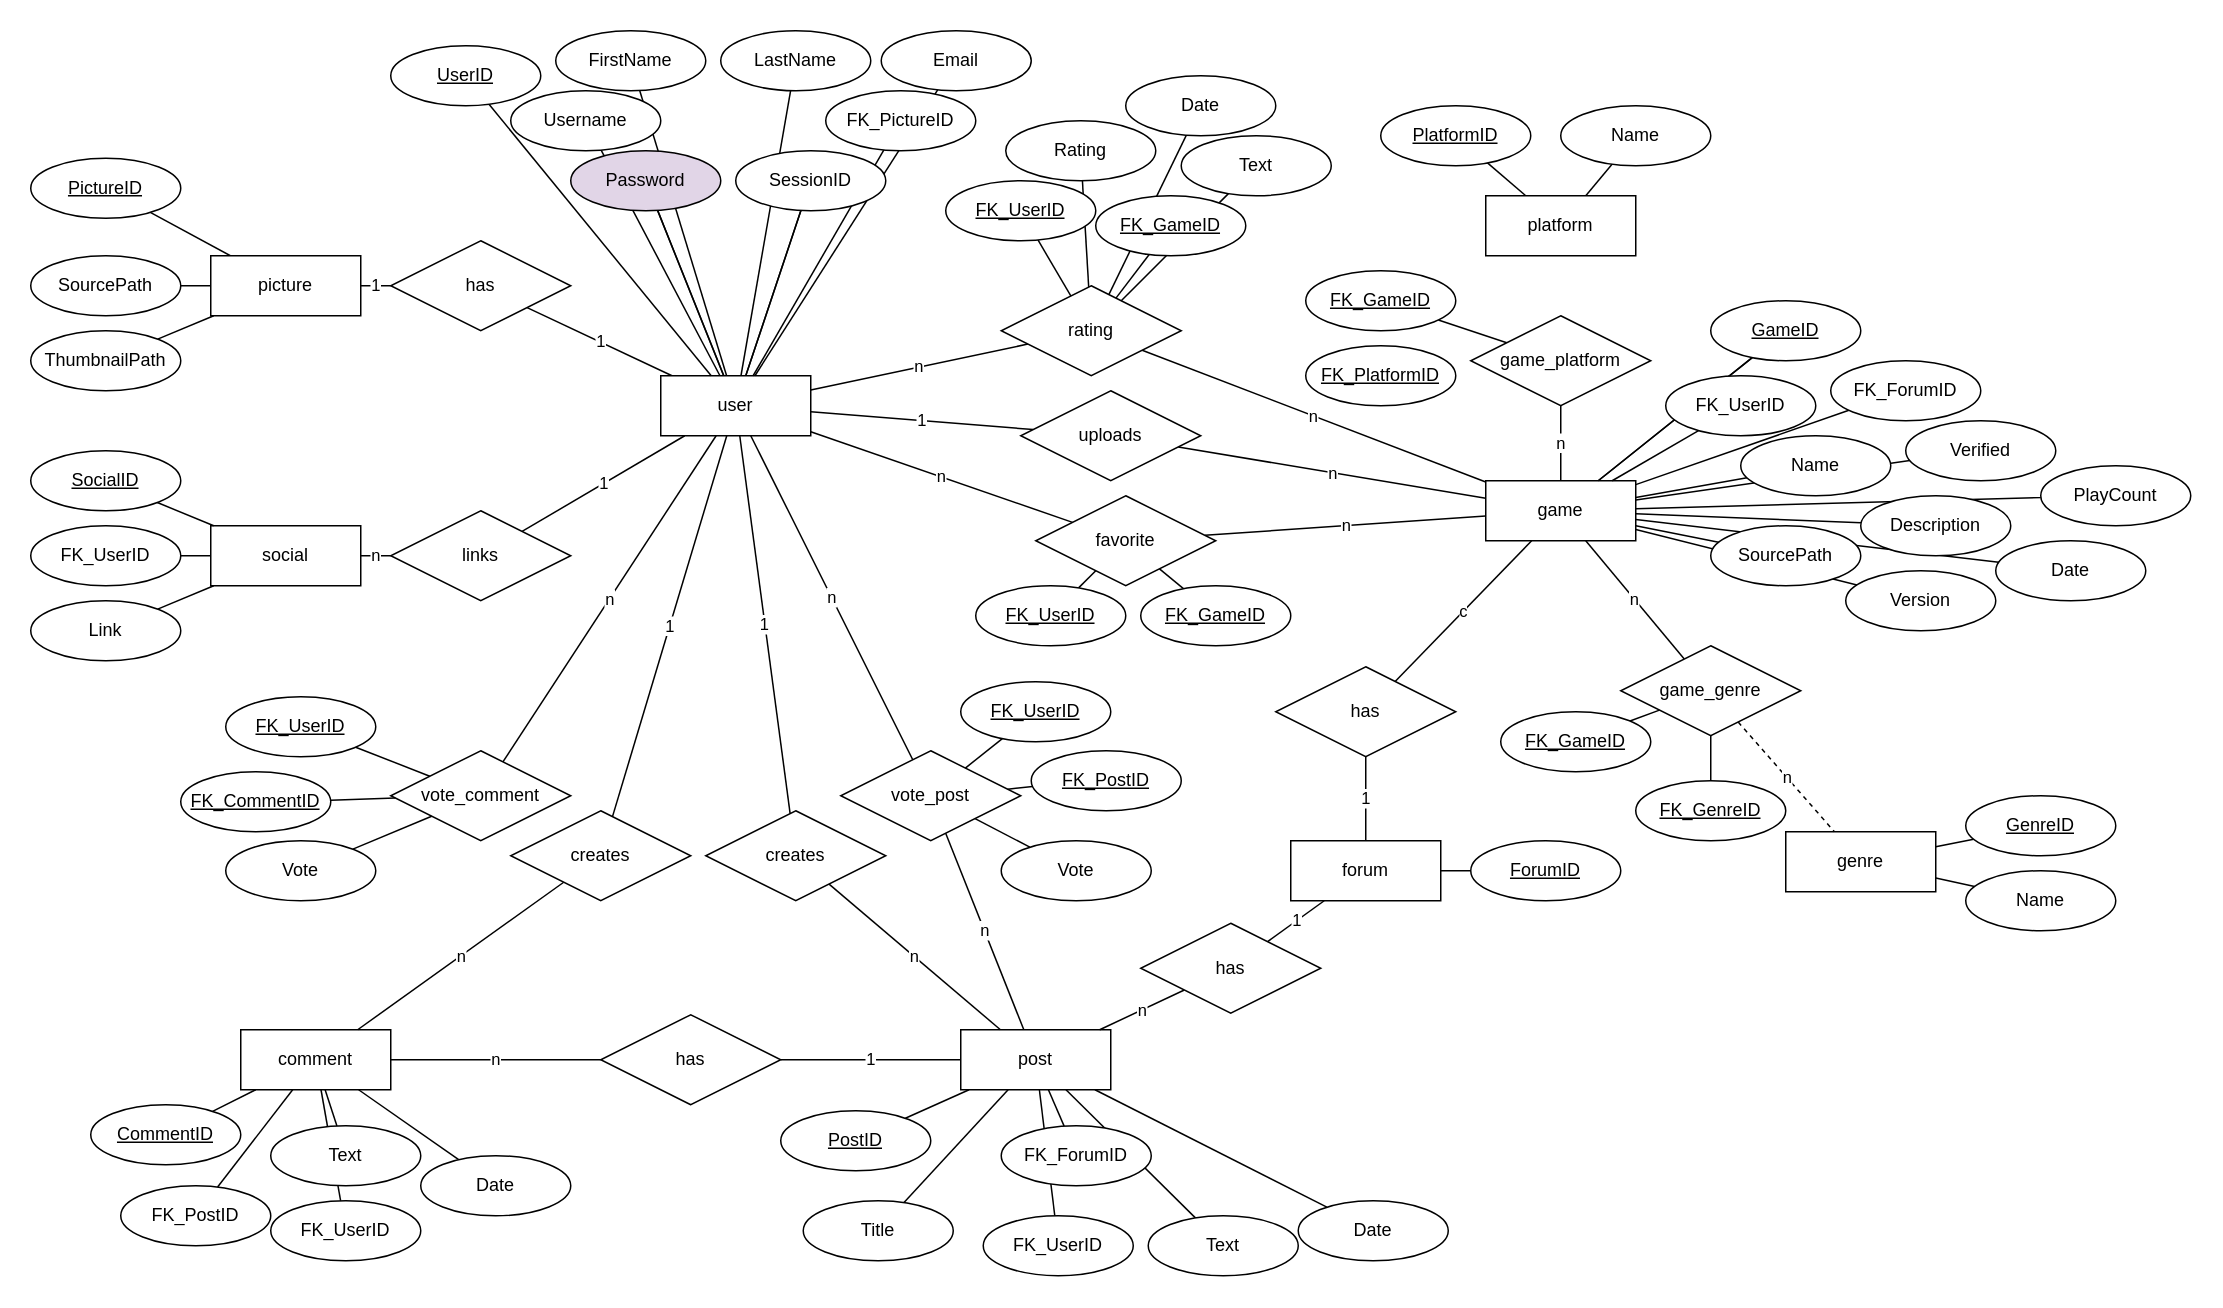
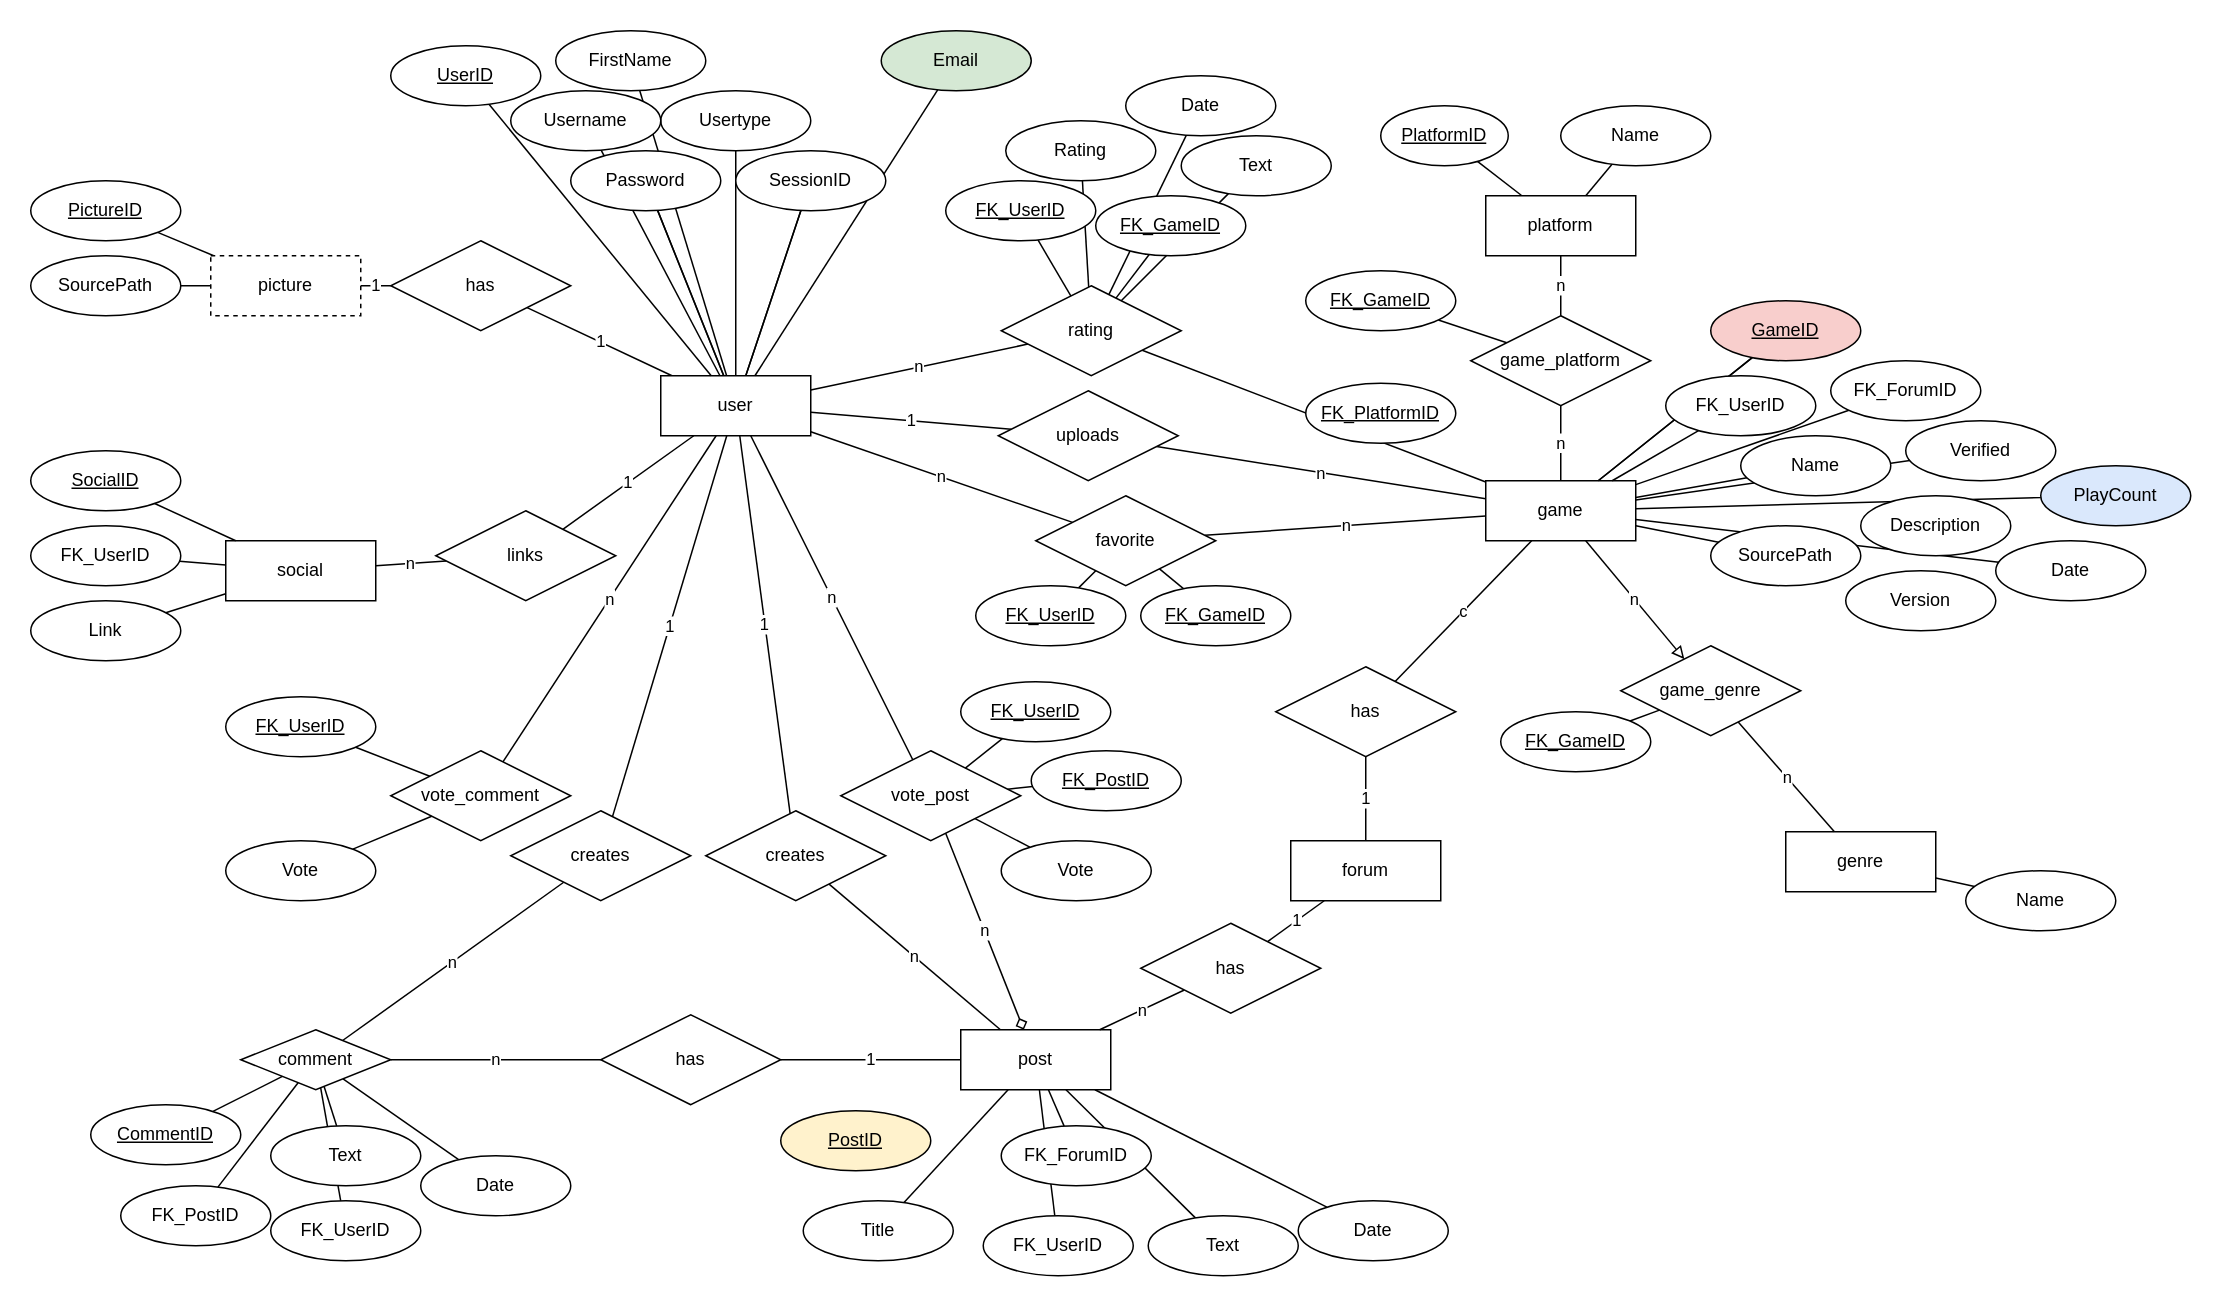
- <mxCell id="74" value="LastName" style="ellipse;whiteSpace=wrap;html=1;align=center;" vertex="1" parent="1"><mxGeometry x="480" y="20" width="100" height="40" as="geometry" /></mxCell>
- <mxCell id="70" value="Email" style="ellipse;whiteSpace=wrap;html=1;align=center;" vertex="1" parent="1"><mxGeometry x="587" y="20" width="100" height="40" as="geometry" /></mxCell>
+ <mxCell id="70" value="Email" style="ellipse;whiteSpace=wrap;html=1;align=center;fillColor=#d5e8d4;" vertex="1" parent="1"><mxGeometry x="587" y="20" width="100" height="40" as="geometry" /></mxCell>
+ <mxCell id="165" value="Usertype" style="ellipse;whiteSpace=wrap;html=1;align=center;" vertex="1" parent="1"><mxGeometry x="440" width="100" height="40" as="geometry" y="60" /></mxCell>
- <mxCell id="158" value="FK_PictureID" style="ellipse;whiteSpace=wrap;html=1;align=center;" vertex="1" parent="1"><mxGeometry x="550" width="100" height="40" as="geometry" y="60" /></mxCell>
- <mxCell id="80" value="PlatformID" style="ellipse;whiteSpace=wrap;html=1;align=center;fontStyle=4;" vertex="1" parent="1"><mxGeometry x="920" y="70" width="100" height="40" as="geometry" /></mxCell>
+ <mxCell id="80" value="PlatformID" style="ellipse;whiteSpace=wrap;html=1;align=center;fontStyle=4;" vertex="1" parent="1"><mxGeometry x="920" y="70" width="85" height="40" as="geometry" /></mxCell>
- <mxCell id="168" value="Password" style="ellipse;whiteSpace=wrap;html=1;align=center;fillColor=#e1d5e7;" vertex="1" parent="1"><mxGeometry x="380" y="100" width="100" height="40" as="geometry" /></mxCell>
+ <mxCell id="168" value="Password" style="ellipse;whiteSpace=wrap;html=1;align=center;" vertex="1" parent="1"><mxGeometry x="380" y="100" width="100" height="40" as="geometry" /></mxCell>
- <mxCell id="81" value="PictureID" style="ellipse;whiteSpace=wrap;html=1;align=center;fontStyle=4;" vertex="1" parent="1"><mxGeometry x="20" y="105" width="100" height="40" as="geometry" /></mxCell>
+ <mxCell id="81" value="PictureID" style="ellipse;whiteSpace=wrap;html=1;align=center;fontStyle=4;" vertex="1" parent="1"><mxGeometry x="20" y="120" width="100" height="40" as="geometry" /></mxCell>
+ <mxCell id="75" style="edgeStyle=none;rounded=0;orthogonalLoop=1;jettySize=auto;html=1;endArrow=none;endFill=0;" edge="1" parent="1" source="165" target="18"><mxGeometry relative="1" as="geometry" /></mxCell>
- <mxCell id="67" style="edgeStyle=none;rounded=0;orthogonalLoop=1;jettySize=auto;html=1;endArrow=none;endFill=0;" edge="1" parent="1" source="158" target="18"><mxGeometry relative="1" as="geometry" /></mxCell>
- <mxCell id="23" value="picture" style="whiteSpace=wrap;html=1;align=center;" vertex="1" parent="1"><mxGeometry x="140" y="170" width="100" height="40" as="geometry" /></mxCell>
+ <mxCell id="23" value="picture" style="whiteSpace=wrap;html=1;align=center;dashed=1;" vertex="1" parent="1"><mxGeometry x="140" y="170" width="100" height="40" as="geometry" /></mxCell>
+ <mxCell id="47" value="n" style="edgeStyle=none;rounded=0;orthogonalLoop=1;jettySize=auto;html=1;endArrow=none;endFill=0;" edge="1" parent="1" source="49" target="26"><mxGeometry relative="1" as="geometry" /></mxCell>
- <mxCell id="92" style="edgeStyle=none;rounded=0;orthogonalLoop=1;jettySize=auto;html=1;endArrow=none;endFill=0;" edge="1" parent="1" source="74" target="18"><mxGeometry relative="1" as="geometry"><mxPoint x="532.208" y="59.98" as="sourcePoint" /><mxPoint x="557.778" y="290" as="targetPoint" /></mxGeometry></mxCell>
- <mxCell id="21" style="edgeStyle=none;rounded=0;orthogonalLoop=1;jettySize=auto;html=1;endArrow=none;endFill=0;" edge="1" parent="1" source="23" target="60"><mxGeometry relative="1" as="geometry" /></mxCell>
- <mxCell id="88" value="GameID" style="ellipse;whiteSpace=wrap;html=1;align=center;fontStyle=4;" vertex="1" parent="1"><mxGeometry x="1140" y="200" width="100" height="40" as="geometry" /></mxCell>
+ <mxCell id="88" value="GameID" style="ellipse;whiteSpace=wrap;html=1;align=center;fontStyle=4;fillColor=#f8cecc;" vertex="1" parent="1"><mxGeometry x="1140" y="200" width="100" height="40" as="geometry" /></mxCell>
- <mxCell id="60" value="ThumbnailPath" style="ellipse;whiteSpace=wrap;html=1;align=center;" vertex="1" parent="1"><mxGeometry x="20" y="220" width="100" height="40" as="geometry" /></mxCell>
- <mxCell id="99" value="FK_PlatformID" style="ellipse;whiteSpace=wrap;html=1;align=center;fontStyle=4;" vertex="1" parent="1"><mxGeometry x="870" y="230" width="100" height="40" as="geometry" /></mxCell>
+ <mxCell id="99" value="FK_PlatformID" style="ellipse;whiteSpace=wrap;html=1;align=center;fontStyle=4;" vertex="1" parent="1"><mxGeometry x="870" y="255" width="100" height="40" as="geometry" /></mxCell>
- <mxCell id="30" value="uploads" style="shape=rhombus;perimeter=rhombusPerimeter;whiteSpace=wrap;html=1;align=center;" vertex="1" parent="1"><mxGeometry x="680" y="260" width="120" height="60" as="geometry" /></mxCell>
+ <mxCell id="30" value="uploads" style="shape=rhombus;perimeter=rhombusPerimeter;whiteSpace=wrap;html=1;align=center;" vertex="1" parent="1"><mxGeometry x="665" y="260" width="120" height="60" as="geometry" /></mxCell>
- <mxCell id="94" value="PlayCount" style="ellipse;whiteSpace=wrap;html=1;align=center;" vertex="1" parent="1"><mxGeometry x="1360" y="310" width="100" height="40" as="geometry" /></mxCell>
+ <mxCell id="94" value="PlayCount" style="ellipse;whiteSpace=wrap;html=1;align=center;fillColor=#dae8fc;" vertex="1" parent="1"><mxGeometry x="1360" y="310" width="100" height="40" as="geometry" /></mxCell>
- <mxCell id="62" style="edgeStyle=none;rounded=0;orthogonalLoop=1;jettySize=auto;html=1;endArrow=none;endFill=0;" edge="1" parent="1" source="163" target="6"><mxGeometry relative="1" as="geometry" /></mxCell>
- <mxCell id="160" style="edgeStyle=none;rounded=0;orthogonalLoop=1;jettySize=auto;html=1;endArrow=none;endFill=0;" edge="1" parent="1" source="96" target="6"><mxGeometry relative="1" as="geometry" /></mxCell>
- <mxCell id="28" value="social" style="whiteSpace=wrap;html=1;align=center;" vertex="1" parent="1"><mxGeometry x="140" y="350" width="100" height="40" as="geometry" /></mxCell>
+ <mxCell id="28" value="social" style="whiteSpace=wrap;html=1;align=center;" vertex="1" parent="1"><mxGeometry x="150" y="360" width="100" height="40" as="geometry" /></mxCell>
- <mxCell id="38" value="links" style="shape=rhombus;perimeter=rhombusPerimeter;whiteSpace=wrap;html=1;align=center;" vertex="1" parent="1"><mxGeometry x="260" y="340" width="120" height="60" as="geometry" /></mxCell>
+ <mxCell id="38" value="links" style="shape=rhombus;perimeter=rhombusPerimeter;whiteSpace=wrap;html=1;align=center;" vertex="1" parent="1"><mxGeometry x="290" y="340" width="120" height="60" as="geometry" /></mxCell>
- <mxCell id="4" value="n" style="edgeStyle=none;rounded=0;orthogonalLoop=1;jettySize=auto;html=1;endArrow=none;endFill=0;" edge="1" parent="1" source="6" target="46"><mxGeometry relative="1" as="geometry" /></mxCell>
+ <mxCell id="4" value="n" style="edgeStyle=none;rounded=0;orthogonalLoop=1;jettySize=auto;html=1;endArrow=block;endFill=0;" edge="1" parent="1" source="6" target="46"><mxGeometry relative="1" as="geometry" /></mxCell>
- <mxCell id="45" value="n" style="edgeStyle=none;rounded=0;orthogonalLoop=1;jettySize=auto;html=1;endArrow=none;endFill=0;dashed=1;" edge="1" parent="1" source="46" target="27"><mxGeometry relative="1" as="geometry" /></mxCell>
+ <mxCell id="45" value="n" style="edgeStyle=none;rounded=0;orthogonalLoop=1;jettySize=auto;html=1;endArrow=none;endFill=0;" edge="1" parent="1" source="46" target="27"><mxGeometry relative="1" as="geometry" /></mxCell>
- <mxCell id="123" style="edgeStyle=none;rounded=0;orthogonalLoop=1;jettySize=auto;html=1;endArrow=none;endFill=0;" edge="1" parent="1" source="124" target="46"><mxGeometry relative="1" as="geometry" /></mxCell>
- <mxCell id="129" style="edgeStyle=none;rounded=0;orthogonalLoop=1;jettySize=auto;html=1;endArrow=none;endFill=0;" edge="1" parent="1" source="130" target="53"><mxGeometry relative="1" as="geometry" /></mxCell>
- <mxCell id="130" value="FK_CommentID" style="ellipse;whiteSpace=wrap;html=1;align=center;fontStyle=4;" vertex="1" parent="1"><mxGeometry x="120" y="514" width="100" height="40" as="geometry" /></mxCell>
- <mxCell id="124" value="FK_GenreID" style="ellipse;whiteSpace=wrap;html=1;align=center;fontStyle=4;" vertex="1" parent="1"><mxGeometry x="1090" y="520" width="100" height="40" as="geometry" /></mxCell>
- <mxCell id="83" value="GenreID" style="ellipse;whiteSpace=wrap;html=1;align=center;fontStyle=4;" vertex="1" parent="1"><mxGeometry x="1310" y="530" width="100" height="40" as="geometry" /></mxCell>
- <mxCell id="82" style="edgeStyle=none;rounded=0;orthogonalLoop=1;jettySize=auto;html=1;endArrow=none;endFill=0;" edge="1" parent="1" source="83" target="27"><mxGeometry relative="1" as="geometry" /></mxCell>
- <mxCell id="119" style="edgeStyle=none;rounded=0;orthogonalLoop=1;jettySize=auto;html=1;endArrow=none;endFill=0;" edge="1" parent="1" source="120" target="10"><mxGeometry relative="1" as="geometry" /></mxCell>
- <mxCell id="120" value="ForumID" style="ellipse;whiteSpace=wrap;html=1;align=center;fontStyle=4;" vertex="1" parent="1"><mxGeometry x="980" y="560" width="100" height="40" as="geometry" /></mxCell>
- <mxCell id="50" value="n" style="edgeStyle=none;rounded=0;orthogonalLoop=1;jettySize=auto;html=1;endArrow=none;endFill=0;" edge="1" parent="1" source="52" target="7"><mxGeometry relative="1" as="geometry"><mxPoint x="690" y="686" as="targetPoint" /></mxGeometry></mxCell>
+ <mxCell id="50" value="n" style="edgeStyle=none;rounded=0;orthogonalLoop=1;jettySize=auto;html=1;endArrow=diamond;endFill=0;" edge="1" parent="1" source="52" target="7"><mxGeometry relative="1" as="geometry"><mxPoint x="690" y="686" as="targetPoint" /></mxGeometry></mxCell>
- <mxCell id="19" value="comment" style="whiteSpace=wrap;html=1;align=center;" vertex="1" parent="1"><mxGeometry x="160" y="686" width="100" height="40" as="geometry" /></mxCell>
+ <mxCell id="19" value="comment" style="rhombus;whiteSpace=wrap;html=1;align=center;" vertex="1" parent="1"><mxGeometry x="160" y="686" width="100" height="40" as="geometry" /></mxCell>
- <mxCell id="125" style="edgeStyle=none;rounded=0;orthogonalLoop=1;jettySize=auto;html=1;endArrow=none;endFill=0;" edge="1" parent="1" source="126" target="7"><mxGeometry relative="1" as="geometry" /></mxCell>
- <mxCell id="126" value="PostID" style="ellipse;whiteSpace=wrap;html=1;align=center;fontStyle=4;" vertex="1" parent="1"><mxGeometry x="520" y="740" width="100" height="40" as="geometry" /></mxCell>
+ <mxCell id="126" value="PostID" style="ellipse;whiteSpace=wrap;html=1;align=center;fontStyle=4;fillColor=#fff2cc;" vertex="1" parent="1"><mxGeometry x="520" y="740" width="100" height="40" as="geometry" /></mxCell>
